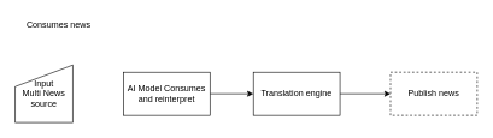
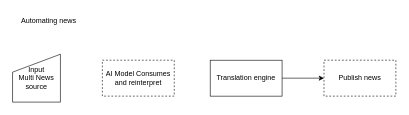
- <mxCell id="8" value="Consumes news" style="text;html=1;align=center;verticalAlign=middle;resizable=0;points=[];autosize=1;strokeColor=none;fillColor=none;" vertex="1" parent="1"><mxGeometry x="20" y="20" width="120" height="30" as="geometry" /></mxCell>
+ <mxCell id="8" value="Automating news" style="text;html=1;align=center;verticalAlign=middle;resizable=0;points=[];autosize=1;strokeColor=none;fillColor=none;" vertex="1" parent="1"><mxGeometry x="20" y="20" width="120" height="30" as="geometry" /></mxCell>
- <mxCell id="4" value="AI Model Consumes and reinterpret" style="rounded=0;whiteSpace=wrap;html=1;" vertex="1" parent="1"><mxGeometry x="170" y="100" width="120" height="60" as="geometry" /></mxCell>
+ <mxCell id="4" value="AI Model Consumes and reinterpret" style="rounded=0;whiteSpace=wrap;html=1;dashed=1;" vertex="1" parent="1"><mxGeometry x="170" y="100" width="120" height="60" as="geometry" /></mxCell>
- <mxCell id="3" style="edgeStyle=orthogonalEdgeStyle;rounded=0;orthogonalLoop=1;jettySize=auto;html=1;entryX=0;entryY=0.5;entryDx=0;entryDy=0;" edge="1" parent="1" source="4" target="6"><mxGeometry relative="1" as="geometry" /></mxCell>
